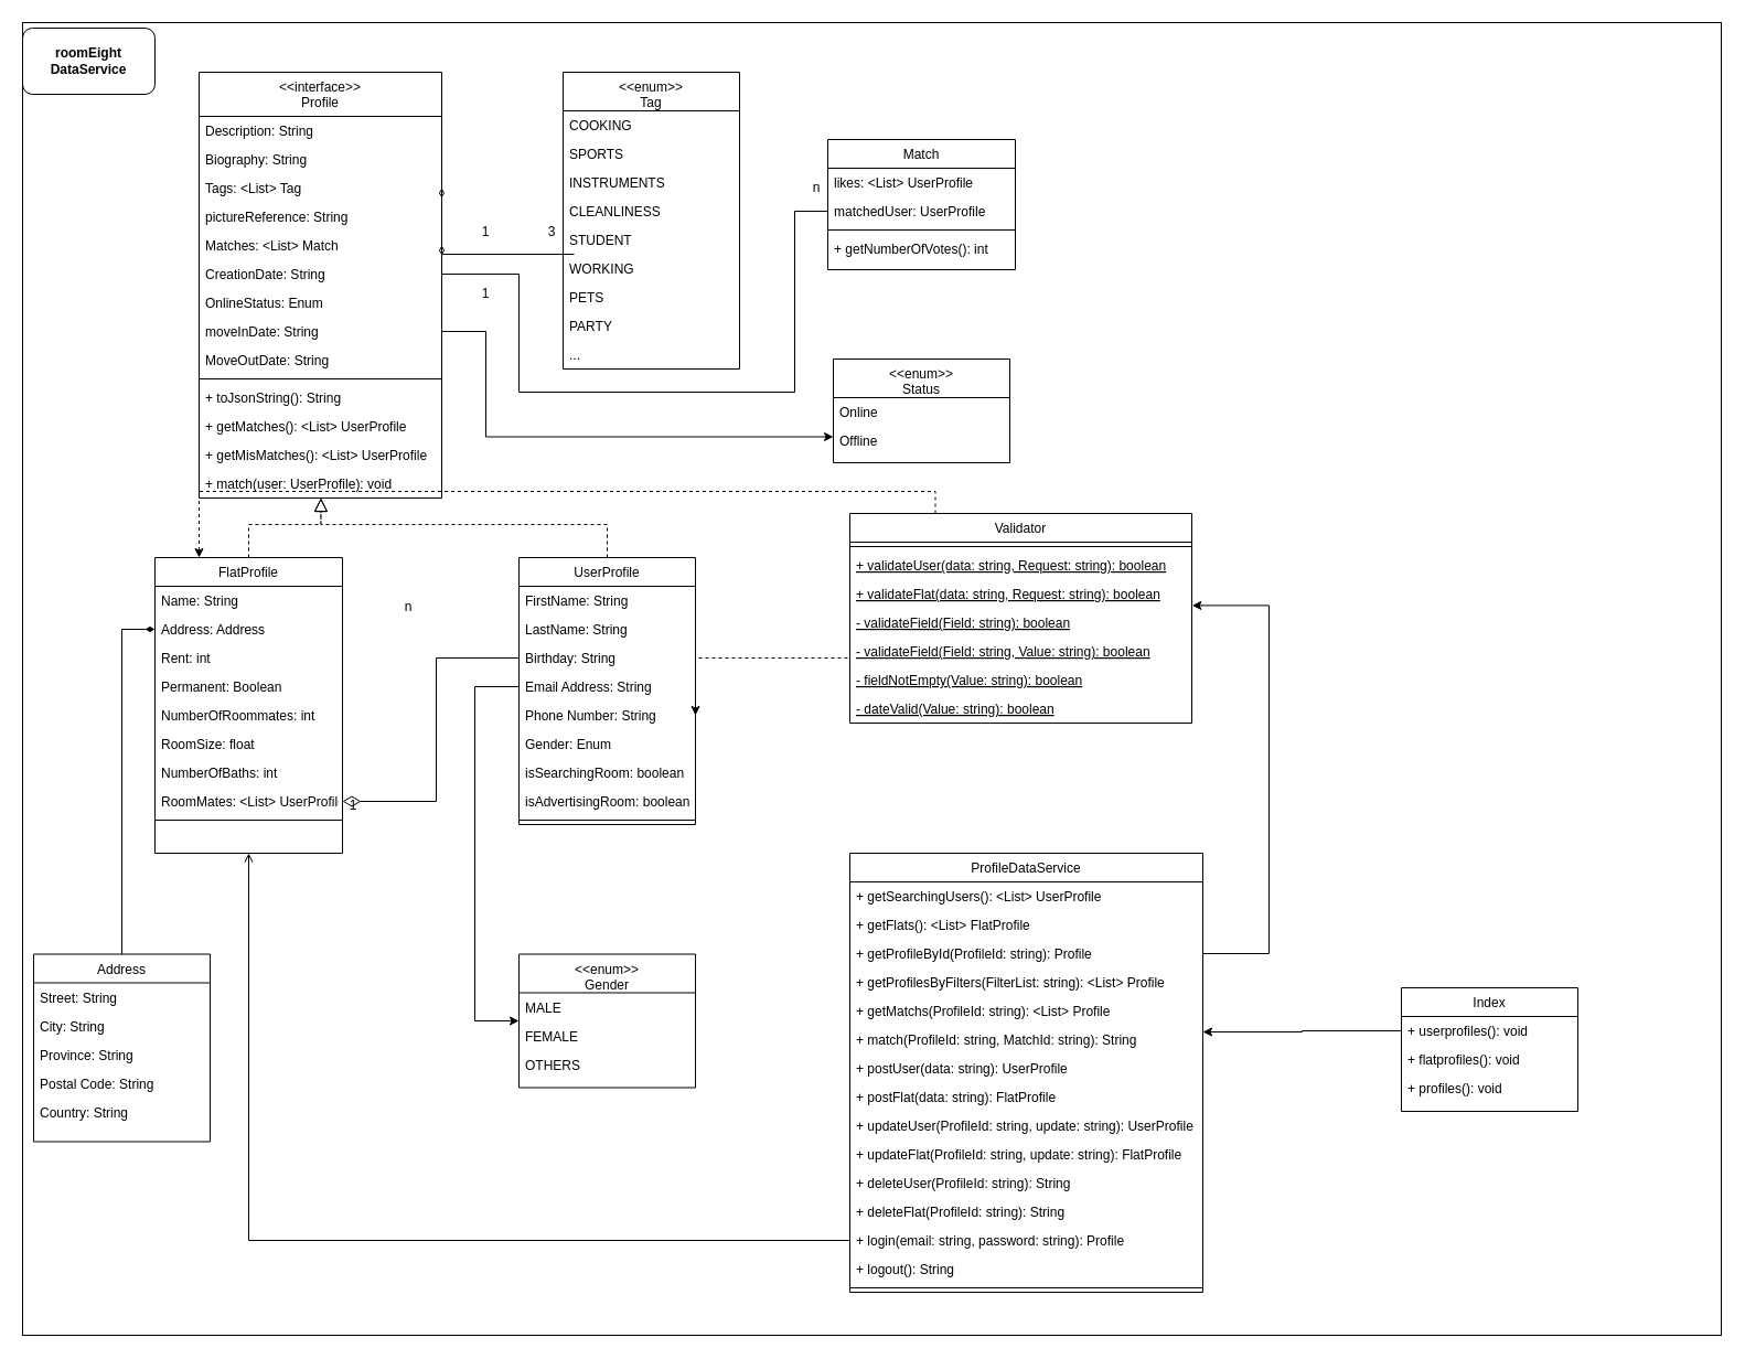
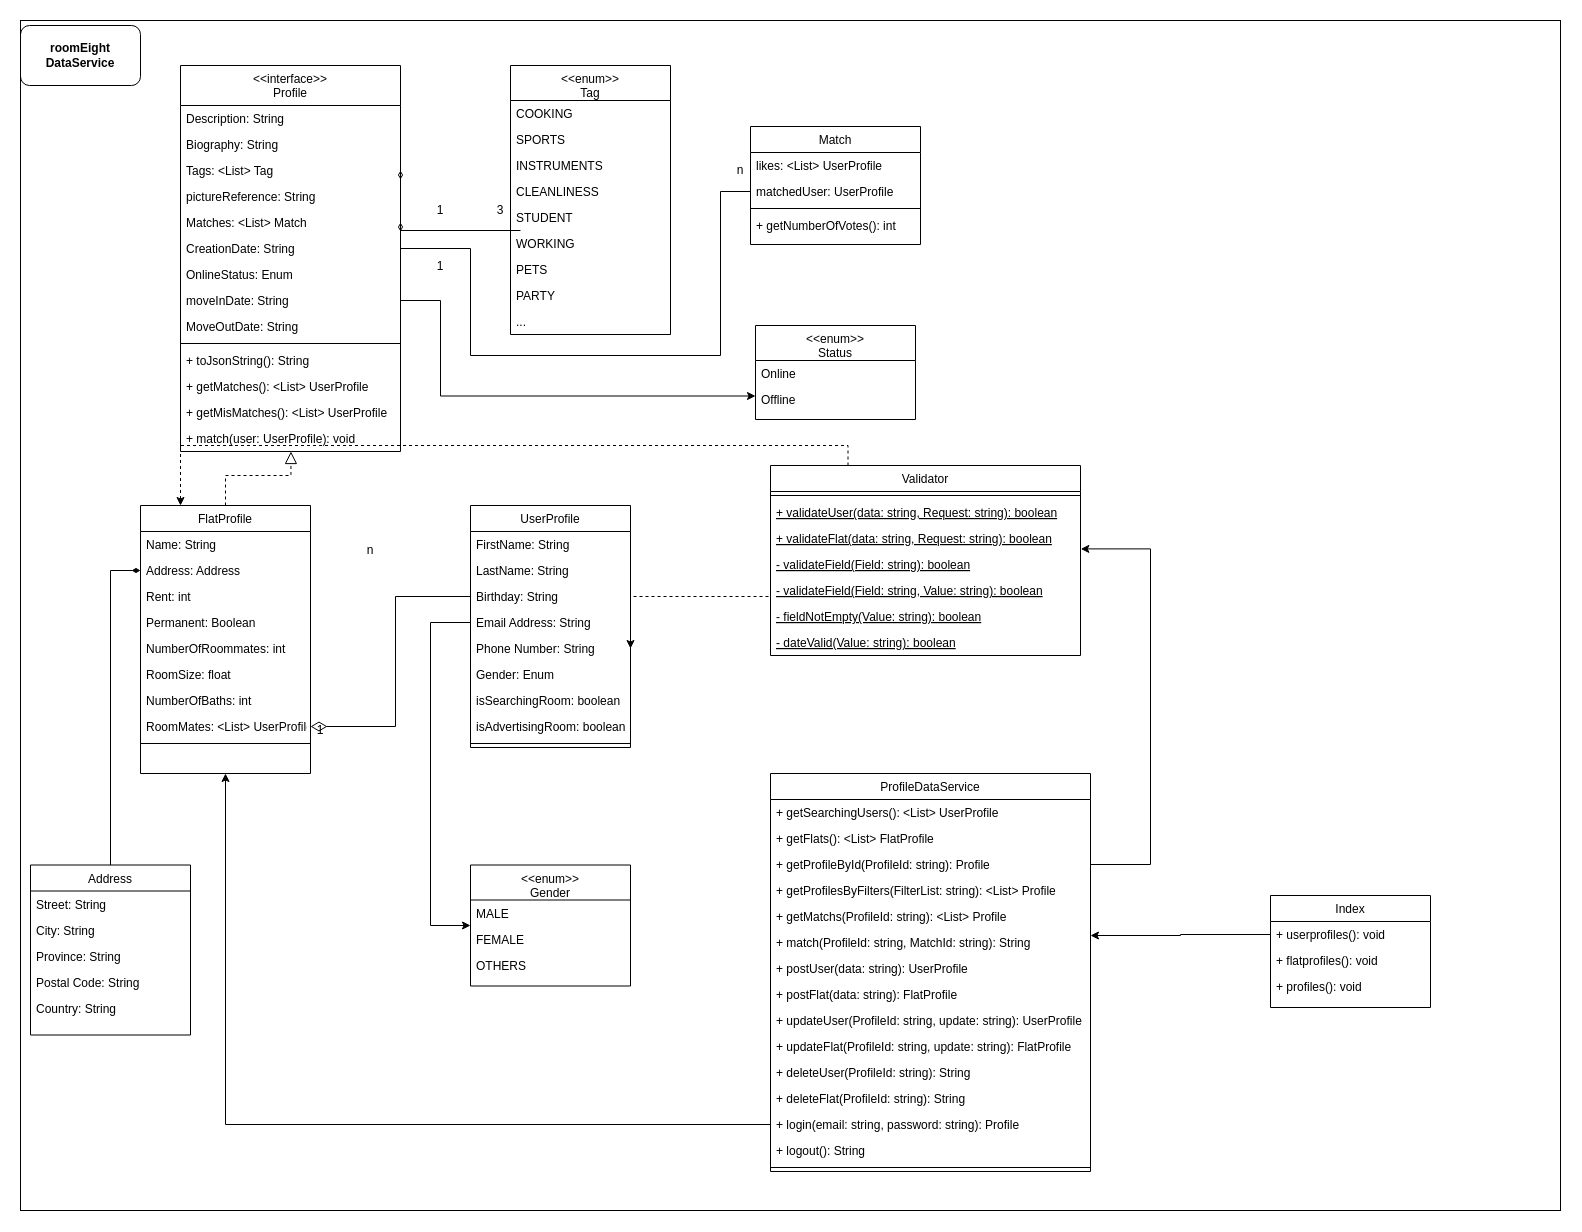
- <mxCell id="40" value="" style="endArrow=block;endSize=10;endFill=0;shadow=0;strokeWidth=1;rounded=0;edgeStyle=elbowEdgeStyle;elbow=vertical;dashed=1;entryX=0.502;entryY=1;entryDx=0;entryDy=0;entryPerimeter=0;" parent="1" source="30" target="17" edge="1"><mxGeometry width="160" relative="1" as="geometry"><mxPoint x="230" y="558" as="sourcePoint" /><mxPoint x="330" y="415" as="targetPoint" /><Array as="points"><mxPoint x="330" y="475" /></Array></mxGeometry></mxCell>
- <mxCell id="63" style="edgeStyle=orthogonalEdgeStyle;rounded=0;orthogonalLoop=1;jettySize=auto;html=1;exitX=0;exitY=0.5;exitDx=0;exitDy=0;entryX=0.5;entryY=1;entryDx=0;entryDy=0;startArrow=none;startFill=0;endArrow=open;endFill=1;" parent="1" source="79" target="19" edge="1"><mxGeometry relative="1" as="geometry"><Array as="points"><mxPoint x="225" y="1124" /></Array></mxGeometry></mxCell>
+ <mxCell id="63" style="edgeStyle=orthogonalEdgeStyle;rounded=0;orthogonalLoop=1;jettySize=auto;html=1;exitX=0;exitY=0.5;exitDx=0;exitDy=0;entryX=0.5;entryY=1;entryDx=0;entryDy=0;startArrow=none;startFill=0;endArrow=classic;endFill=1;" parent="1" source="79" target="19" edge="1"><mxGeometry relative="1" as="geometry"><Array as="points"><mxPoint x="225" y="1124" /></Array></mxGeometry></mxCell>
